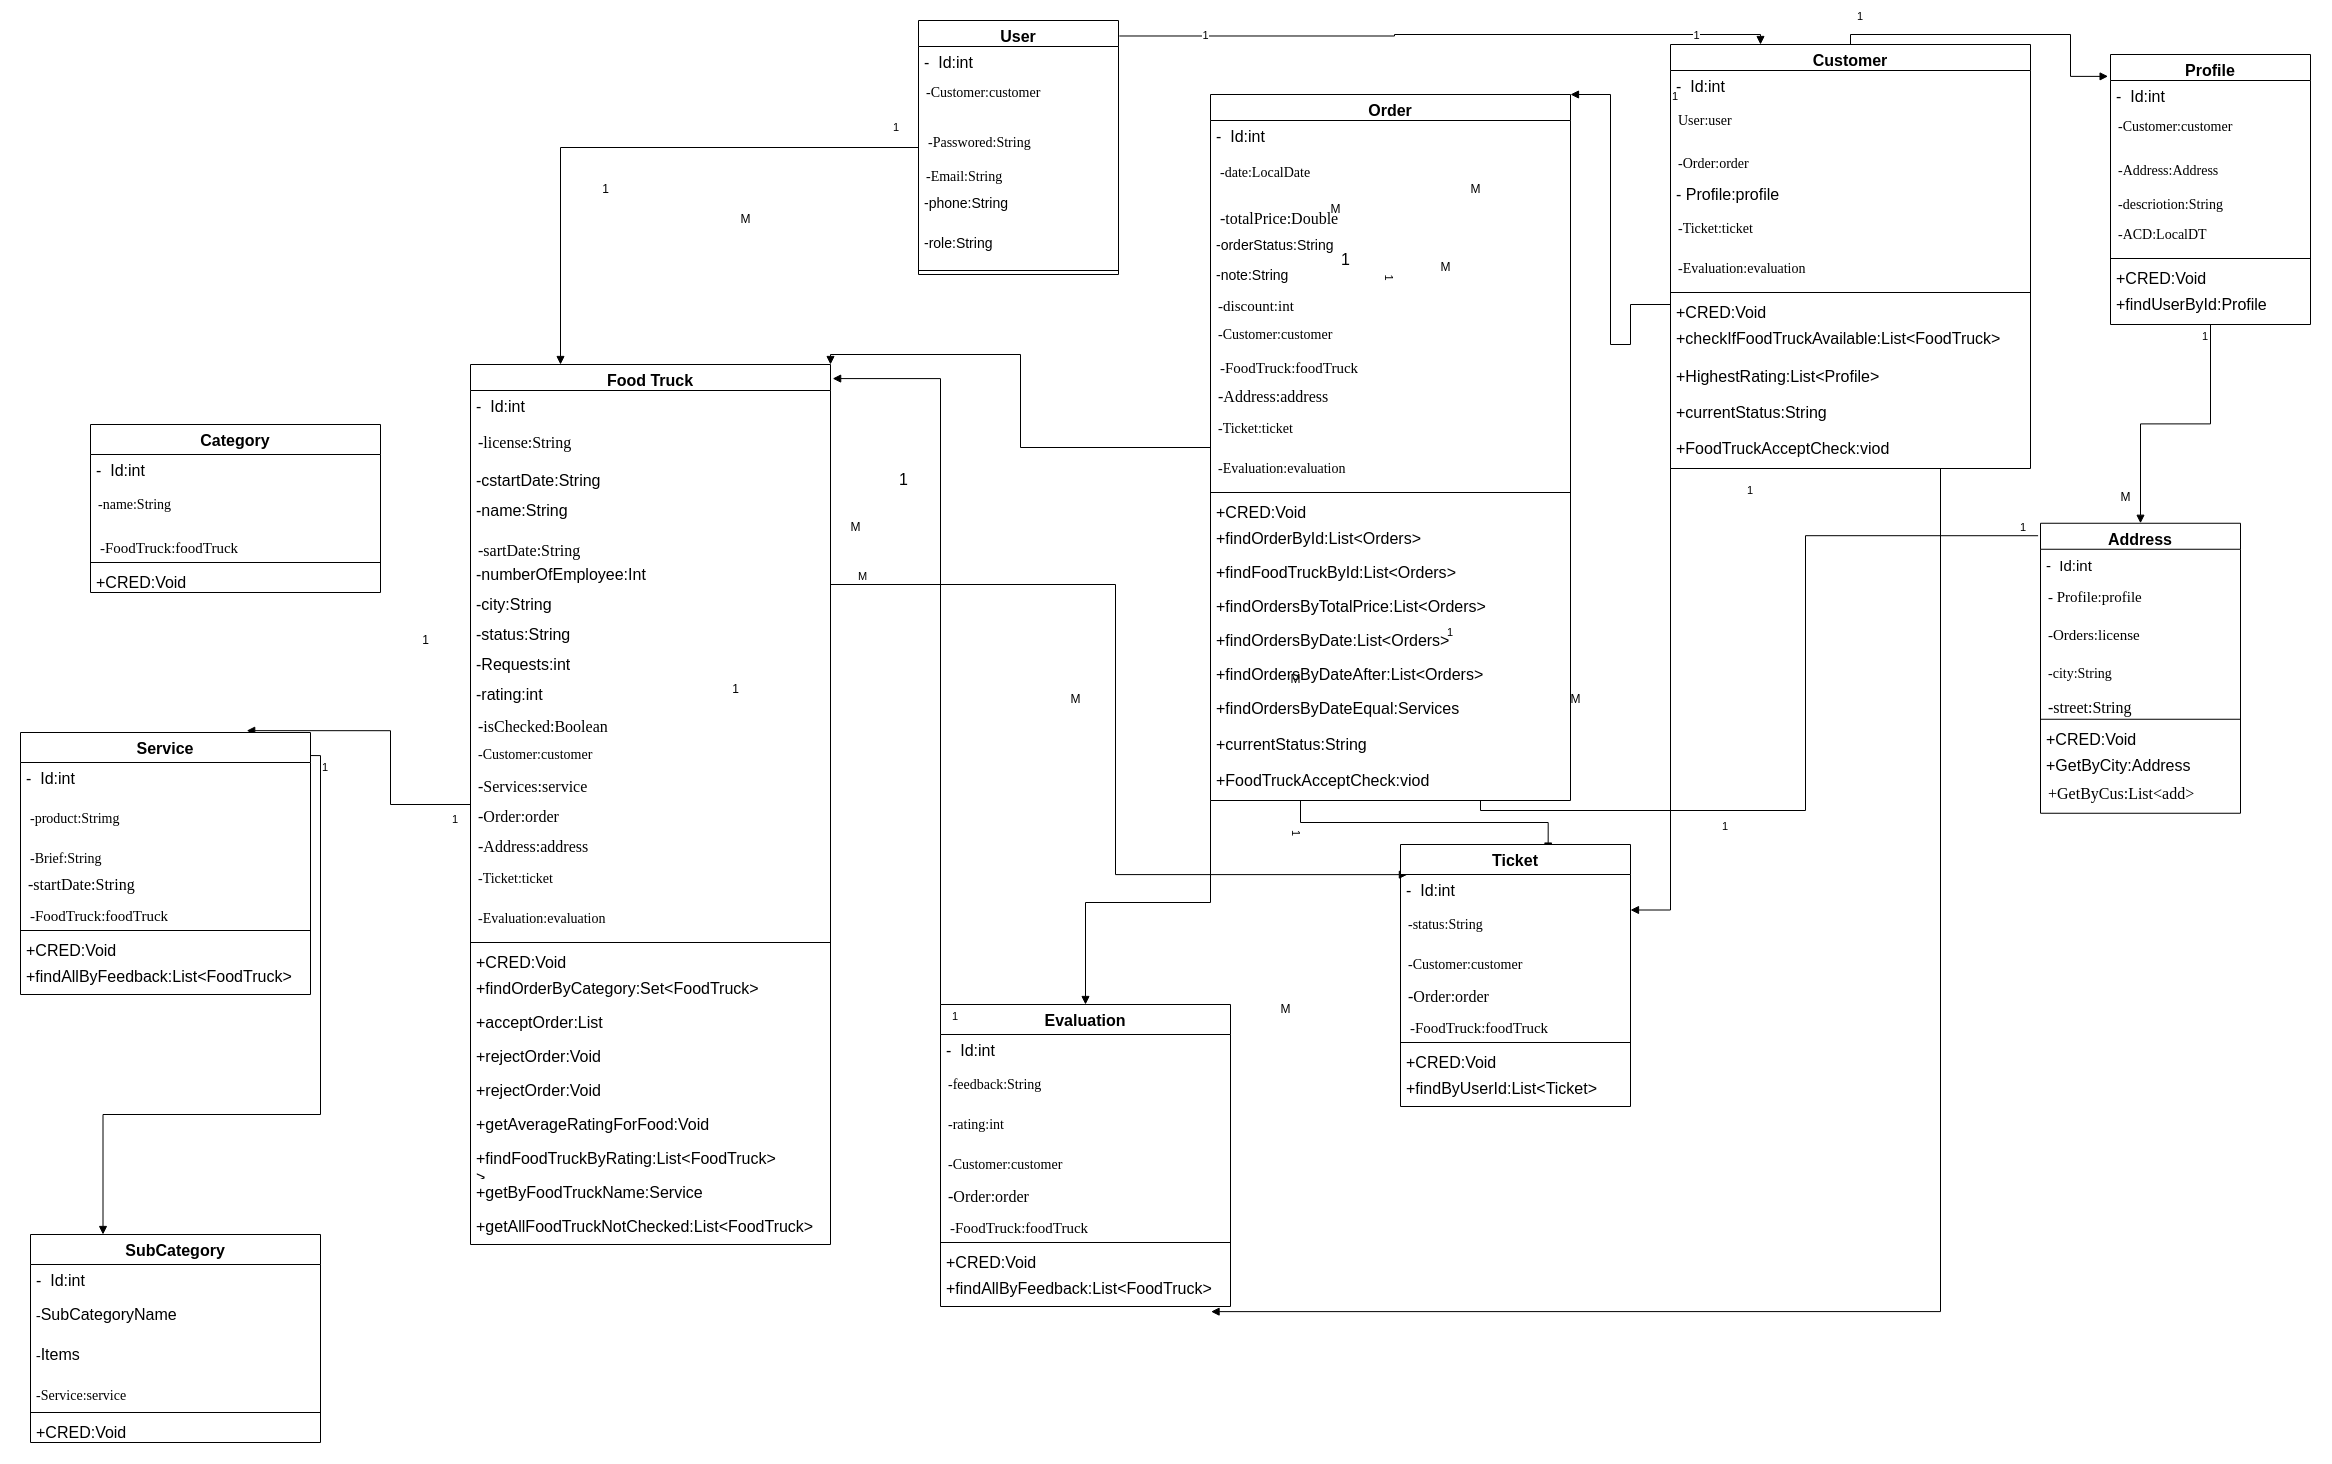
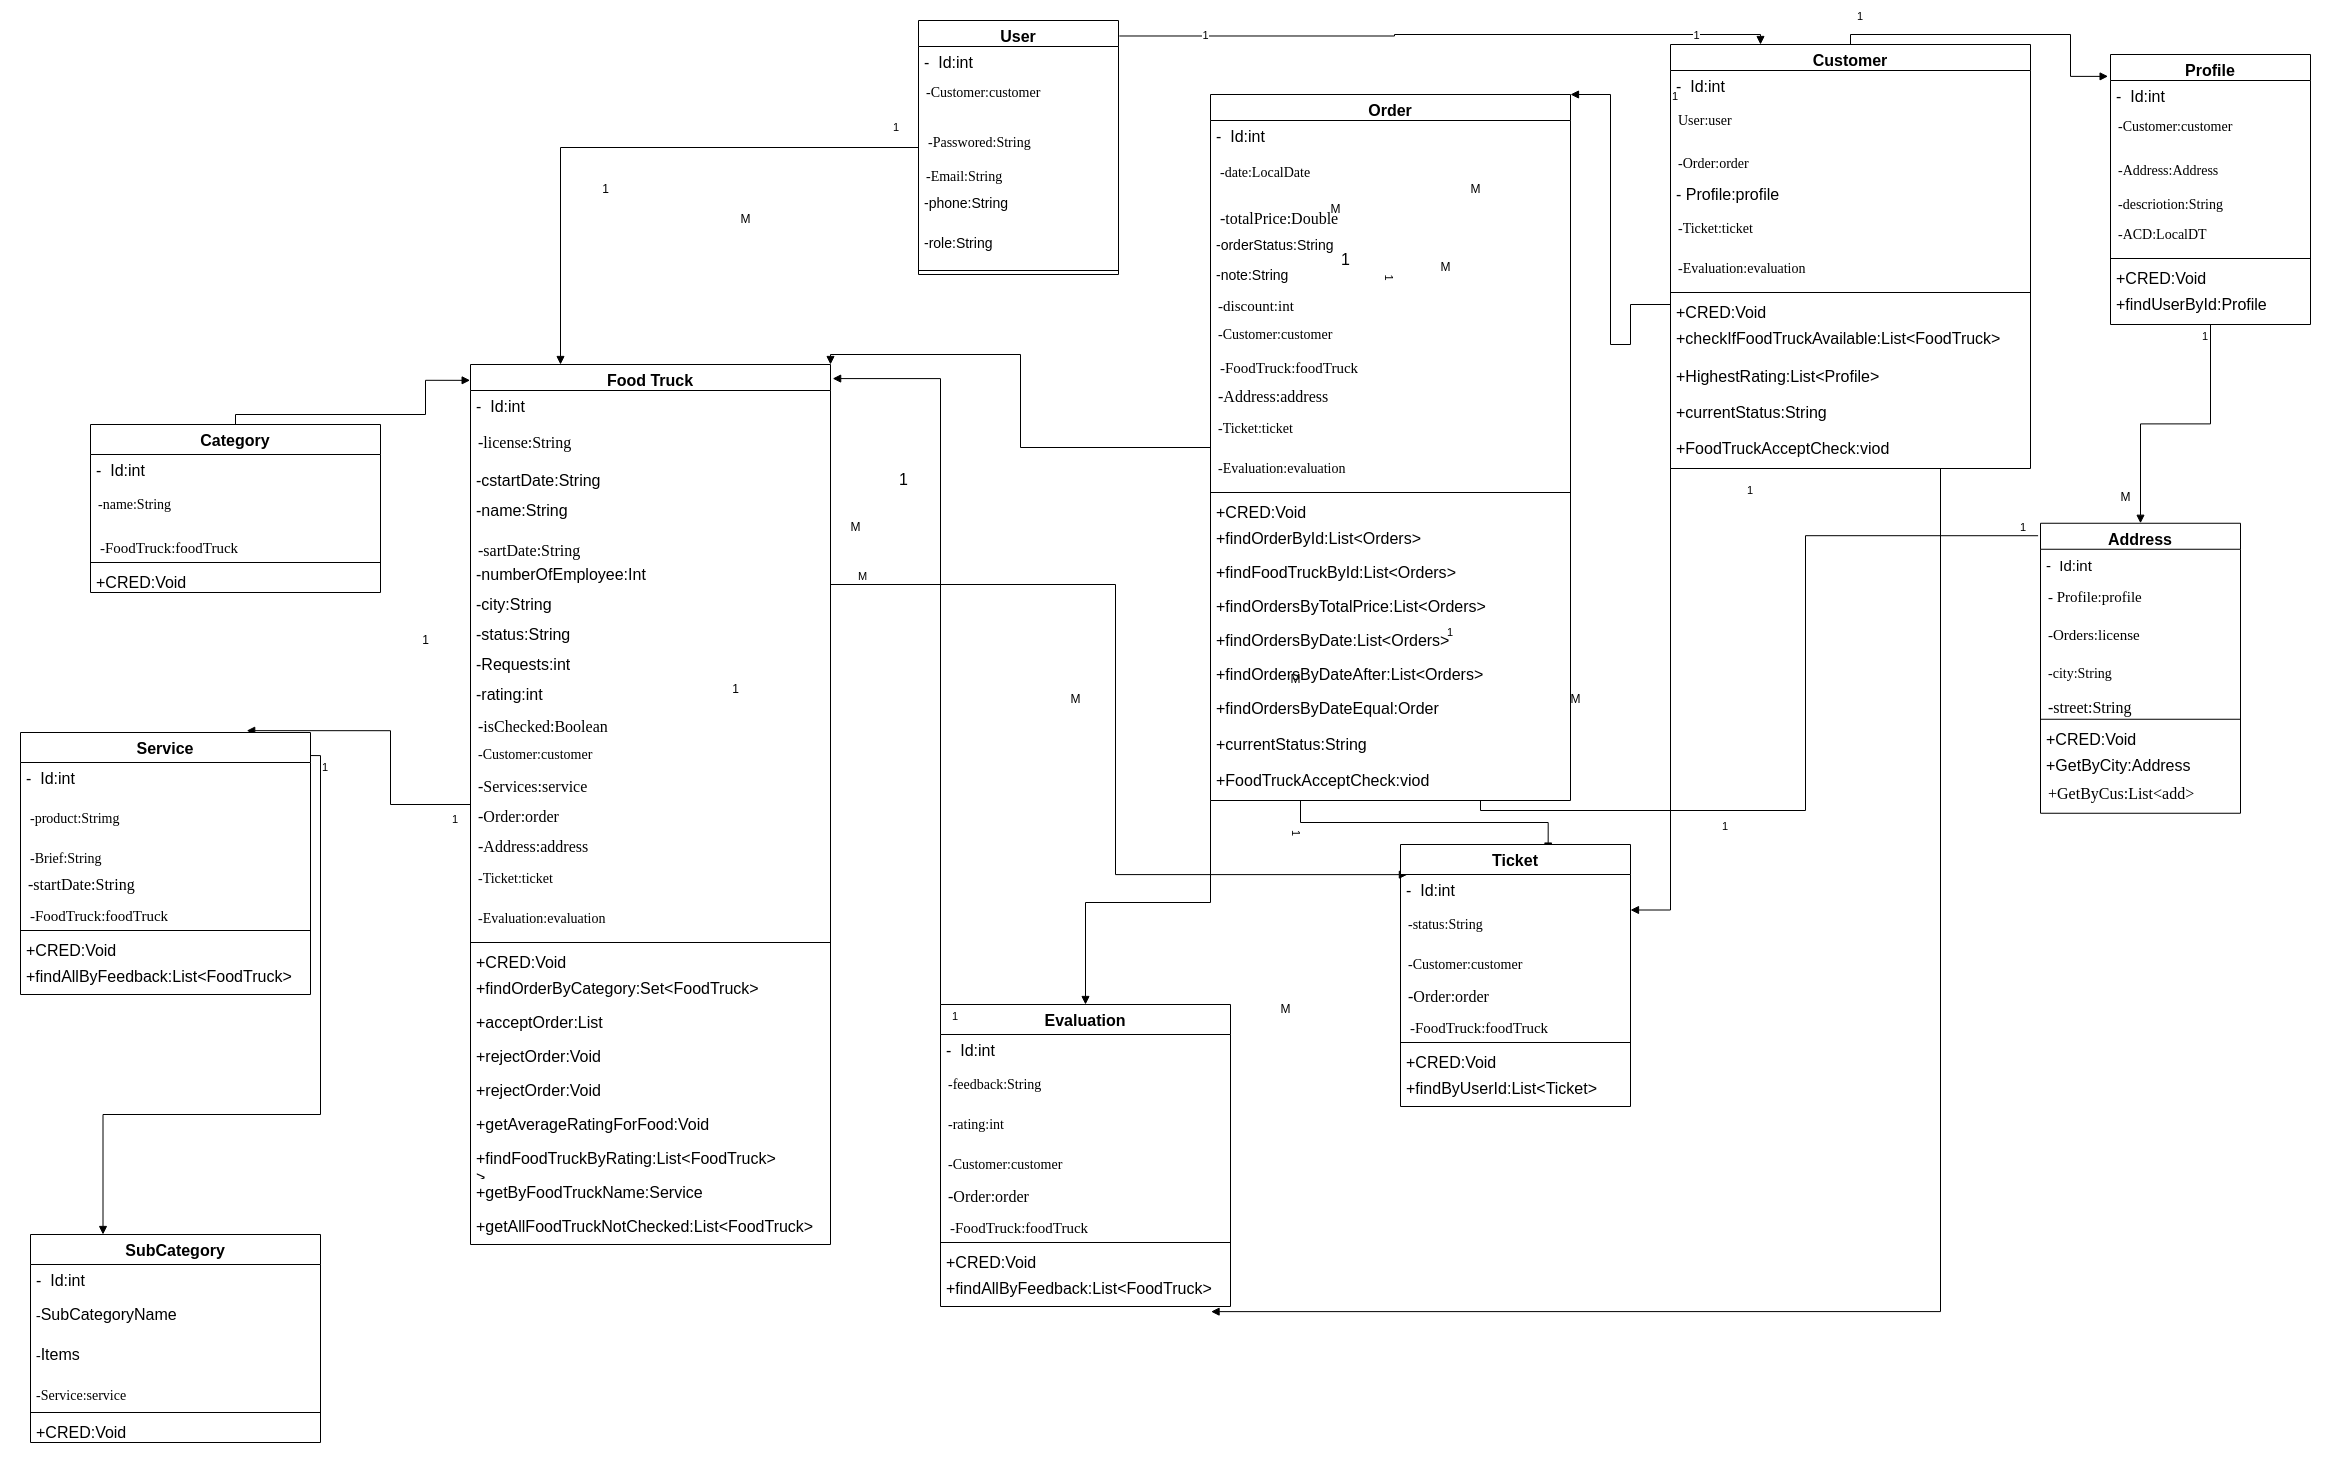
+ <mxCell id="20" value="" style="endArrow=block;endFill=1;html=1;edgeStyle=orthogonalEdgeStyle;align=left;verticalAlign=top;rounded=0;exitX=0.5;exitY=0;exitDx=0;exitDy=0;entryX=-0.001;entryY=0.018;entryDx=0;entryDy=0;entryPerimeter=0;" parent="1" source="174" target="130" edge="1"><mxGeometry x="-1" relative="1" as="geometry"><mxPoint x="170" y="332" as="sourcePoint" /><mxPoint x="675" y="272" as="targetPoint" /></mxGeometry></mxCell>
+ <mxCell id="21" value="1" style="edgeLabel;resizable=0;html=1;align=left;verticalAlign=bottom;" parent="20" connectable="0" vertex="1"><mxGeometry x="-1" relative="1" as="geometry"><mxPoint x="5" y="30" as="offset" /></mxGeometry></mxCell>
- <mxCell id="99" value="+findOrdersByDateEqual:Services" style="text;strokeColor=none;fillColor=none;align=left;verticalAlign=top;spacingLeft=4;spacingRight=4;overflow=hidden;rotatable=0;points=[[0,0.5],[1,0.5]];portConstraint=eastwest;whiteSpace=wrap;html=1;fontSize=16;" parent="80" vertex="1"><mxGeometry y="598" width="360" height="36" as="geometry" /></mxCell>
+ <mxCell id="99" value="+findOrdersByDateEqual:Order" style="text;strokeColor=none;fillColor=none;align=left;verticalAlign=top;spacingLeft=4;spacingRight=4;overflow=hidden;rotatable=0;points=[[0,0.5],[1,0.5]];portConstraint=eastwest;whiteSpace=wrap;html=1;fontSize=16;" parent="80" vertex="1"><mxGeometry y="598" width="360" height="36" as="geometry" /></mxCell>
